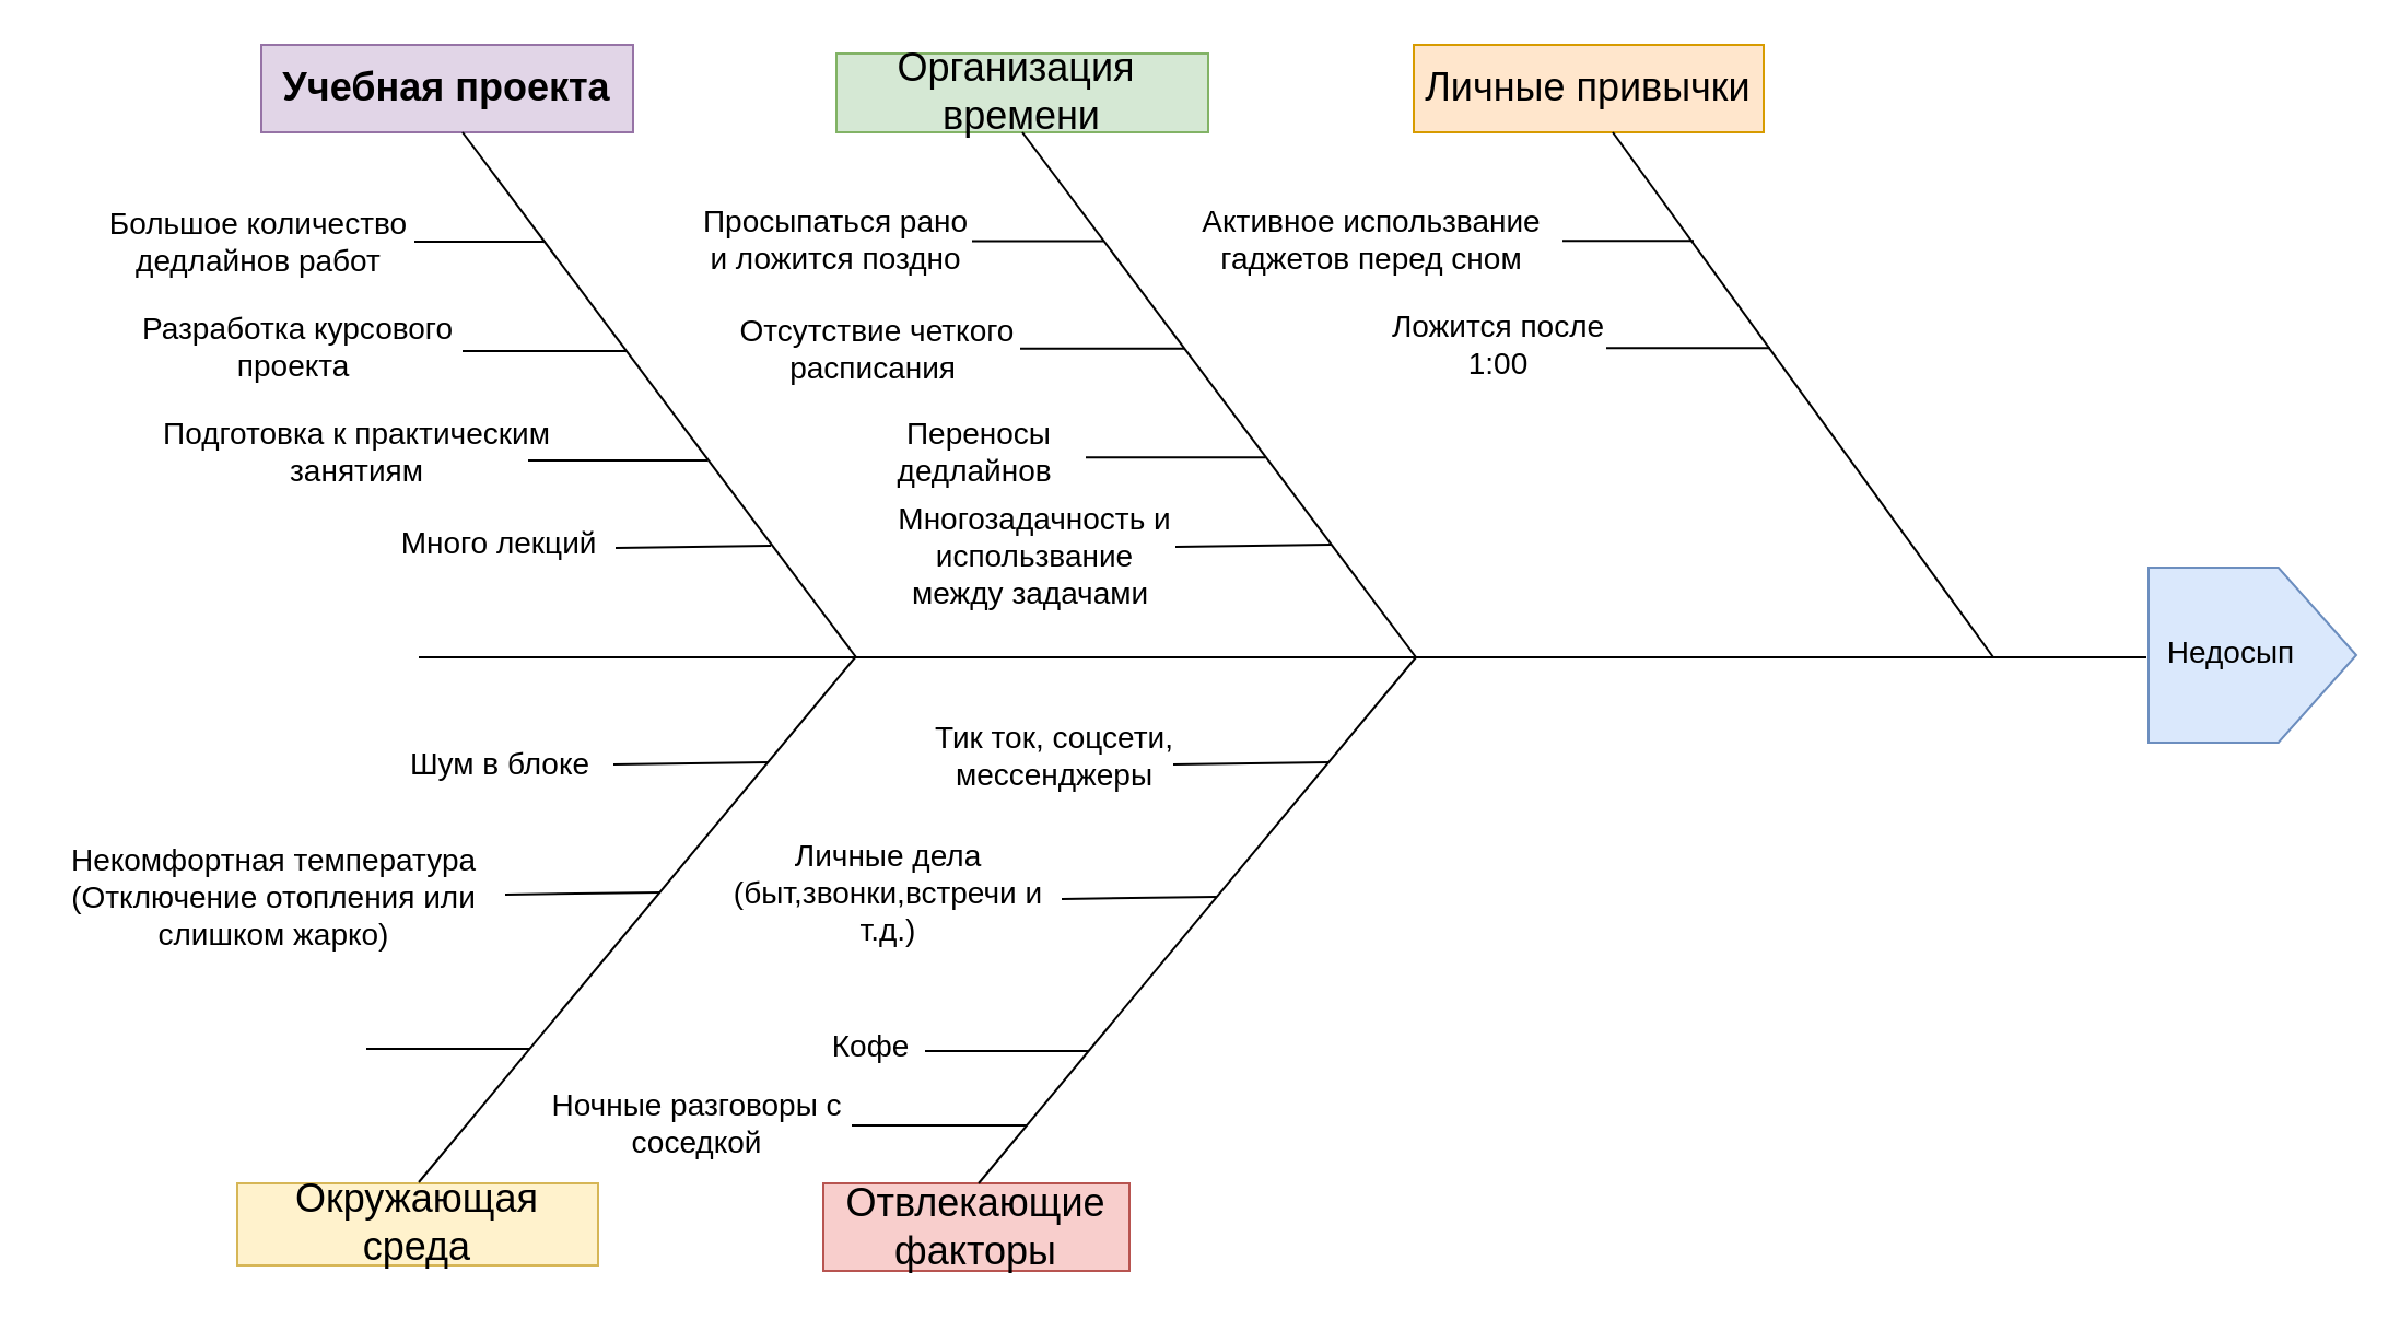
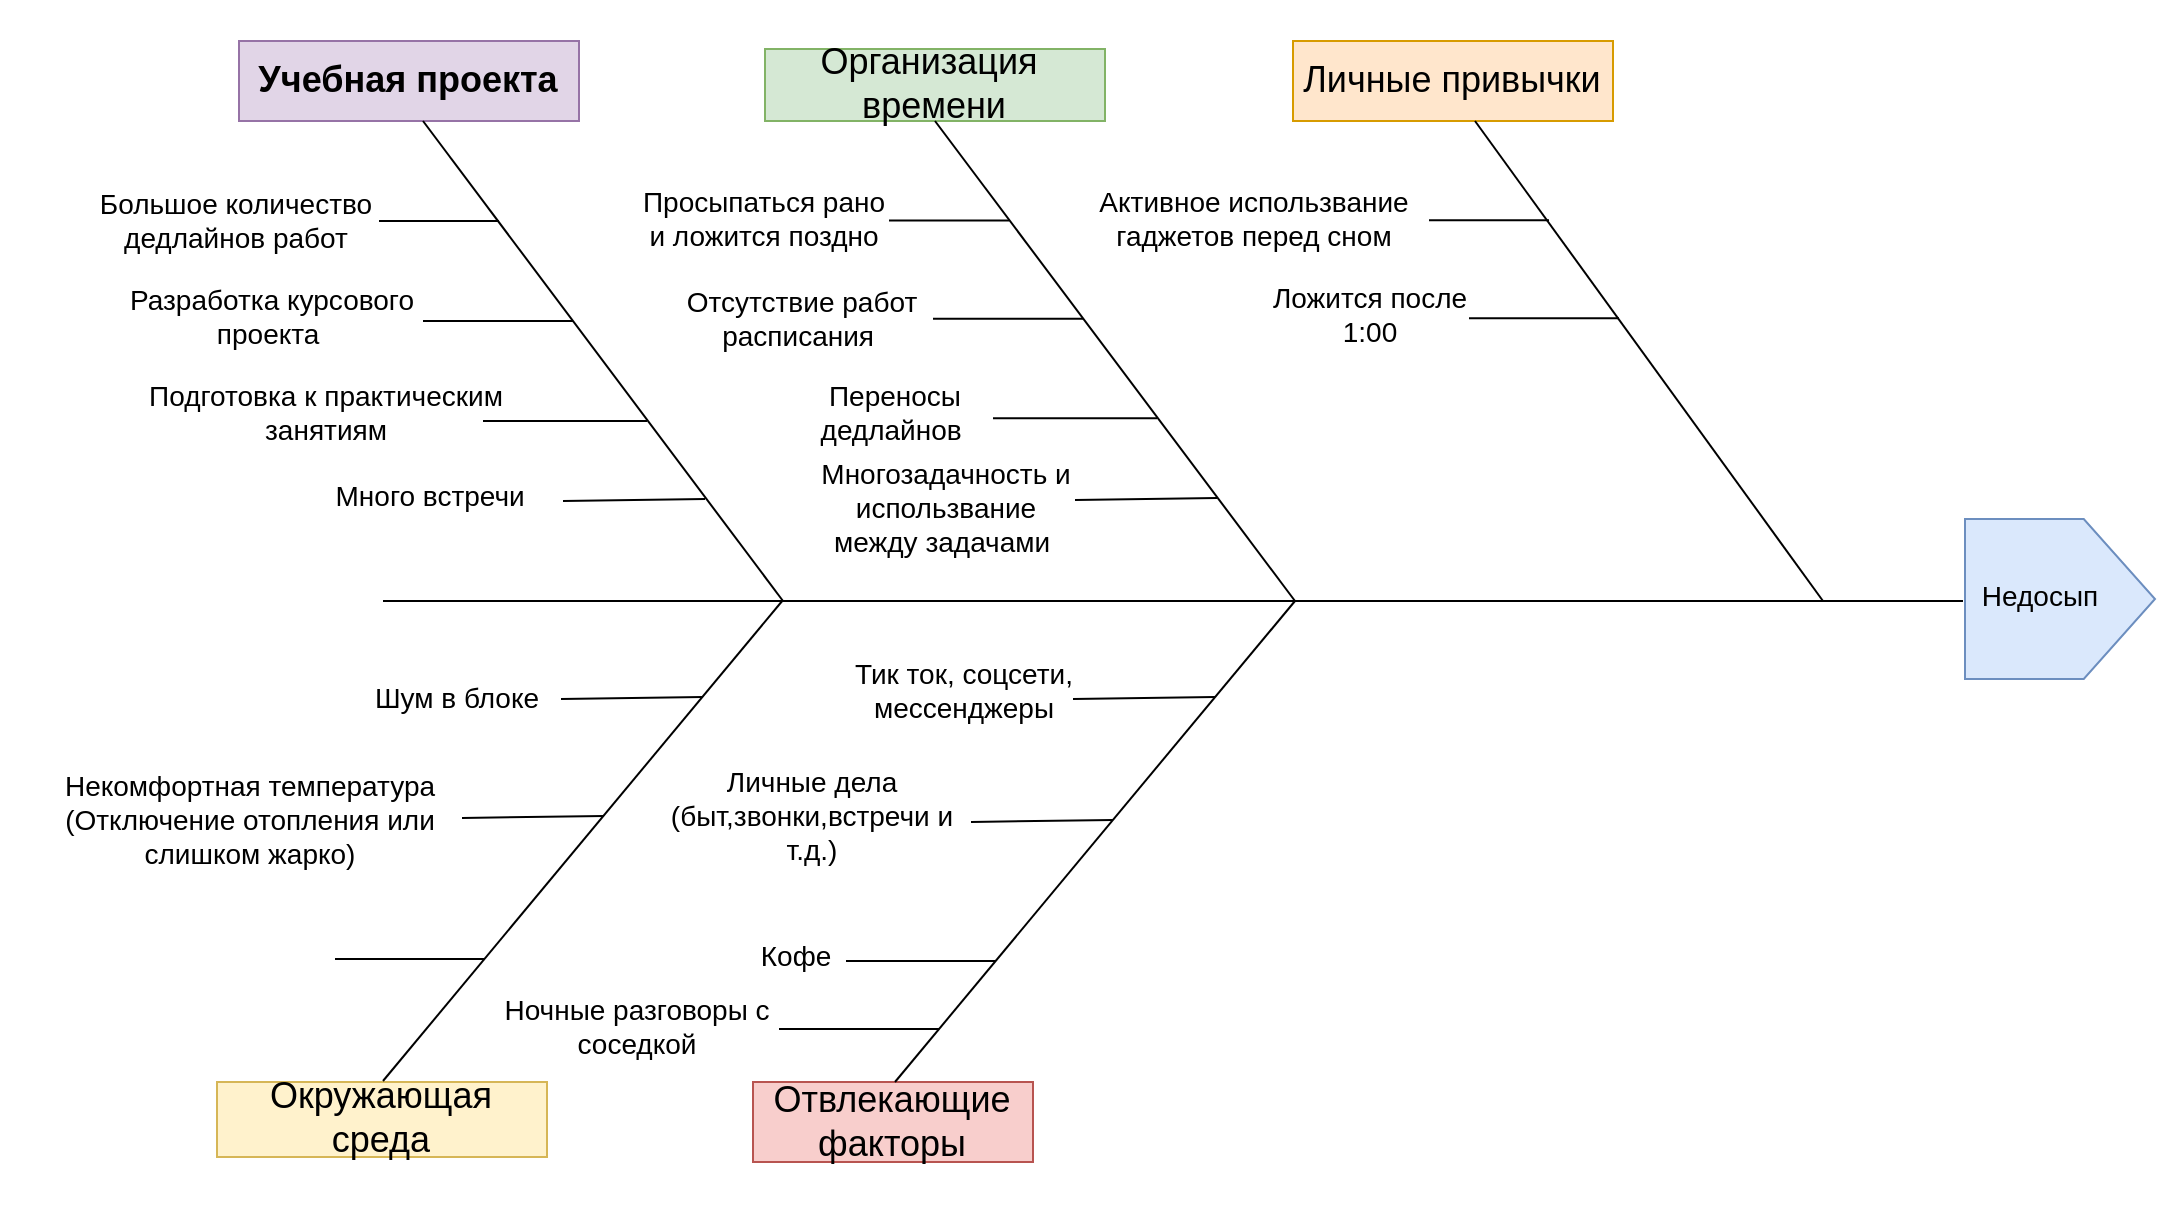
- <mxCell id="12" value="&lt;font style=&quot;font-size: 14px;&quot;&gt;Отсутствие четкого расписания&amp;nbsp;&lt;/font&gt;" style="text;html=1;align=center;verticalAlign=middle;whiteSpace=wrap;rounded=0;" vertex="1" parent="1"><mxGeometry x="336" y="144" width="130" height="30" as="geometry" /></mxCell>
+ <mxCell id="12" value="&lt;font style=&quot;font-size: 14px;&quot;&gt;Отсутствие работ расписания&amp;nbsp;&lt;/font&gt;" style="text;html=1;align=center;verticalAlign=middle;whiteSpace=wrap;rounded=0;" vertex="1" parent="1"><mxGeometry x="336" y="144" width="130" height="30" as="geometry" /></mxCell>
- <mxCell id="8" value="&lt;font style=&quot;font-size: 14px;&quot;&gt;Много лекций&lt;span style=&quot;white-space: pre;&quot;&gt;&#09;&lt;/span&gt;&lt;/font&gt;" style="text;html=1;align=center;verticalAlign=middle;whiteSpace=wrap;rounded=0;" vertex="1" parent="1"><mxGeometry x="140" y="232.5" width="180" height="30" as="geometry" /></mxCell>
+ <mxCell id="8" value="&lt;font style=&quot;font-size: 14px;&quot;&gt;Много встречи&lt;span style=&quot;white-space: pre;&quot;&gt;&#09;&lt;/span&gt;&lt;/font&gt;" style="text;html=1;align=center;verticalAlign=middle;whiteSpace=wrap;rounded=0;" vertex="1" parent="1"><mxGeometry x="140" y="232.5" width="180" height="30" as="geometry" /></mxCell>
